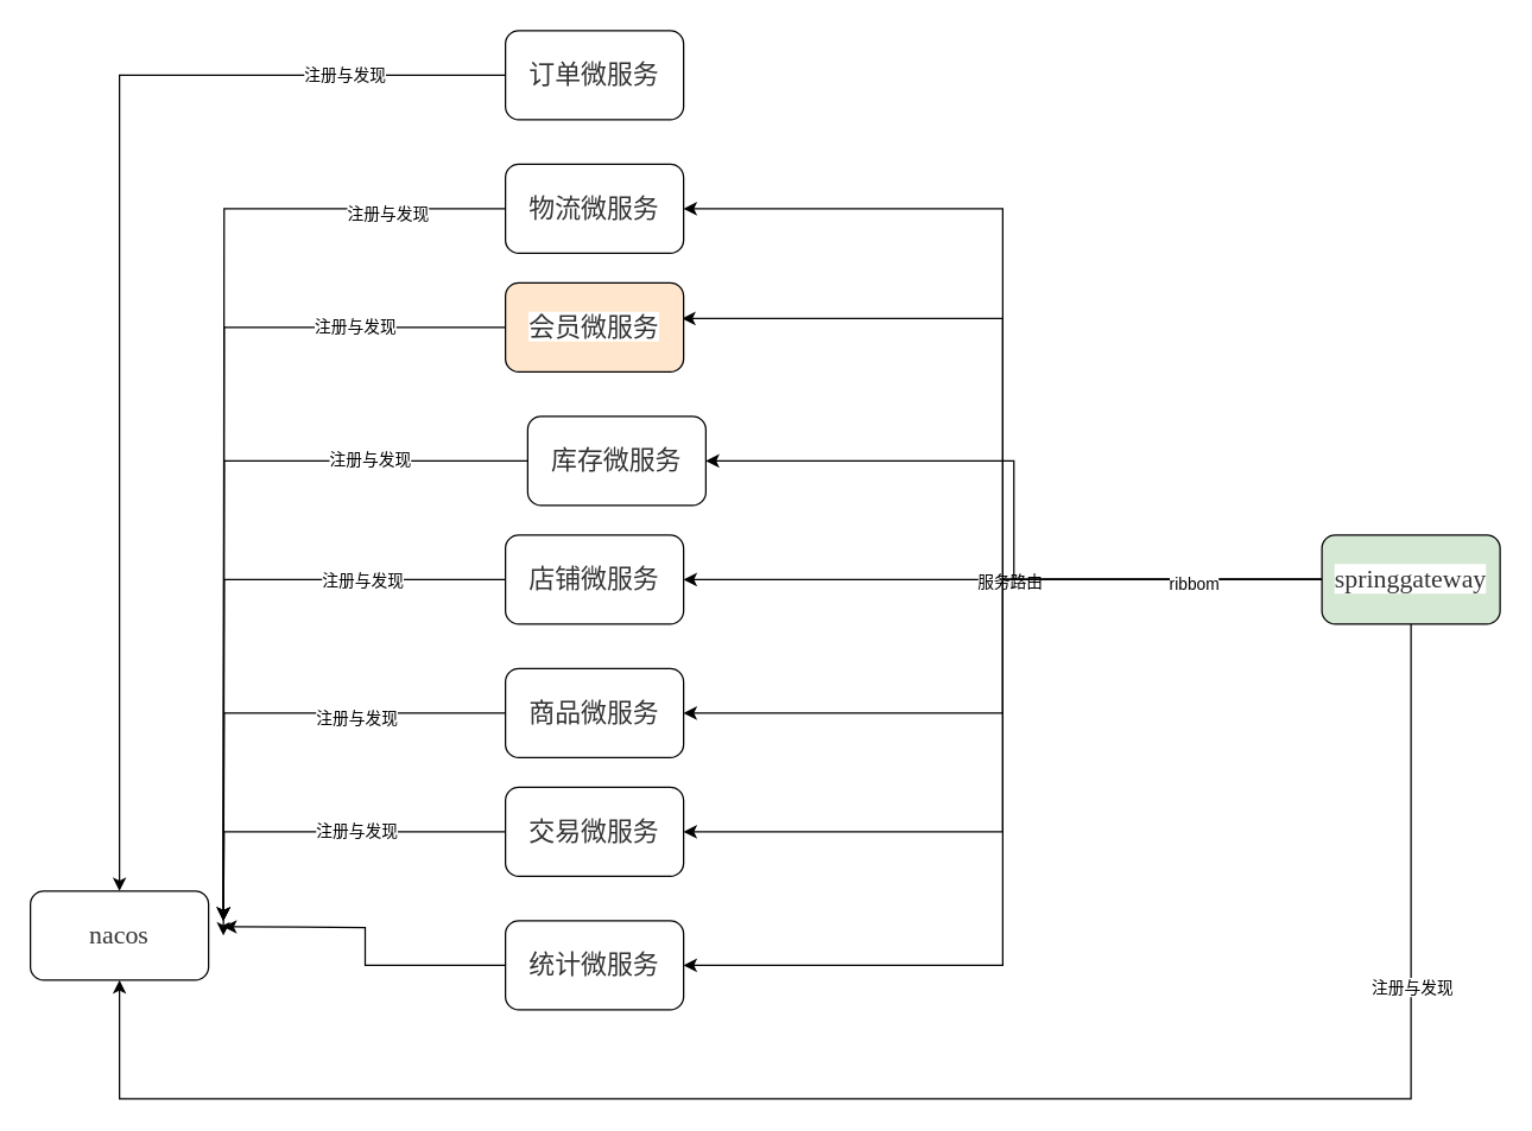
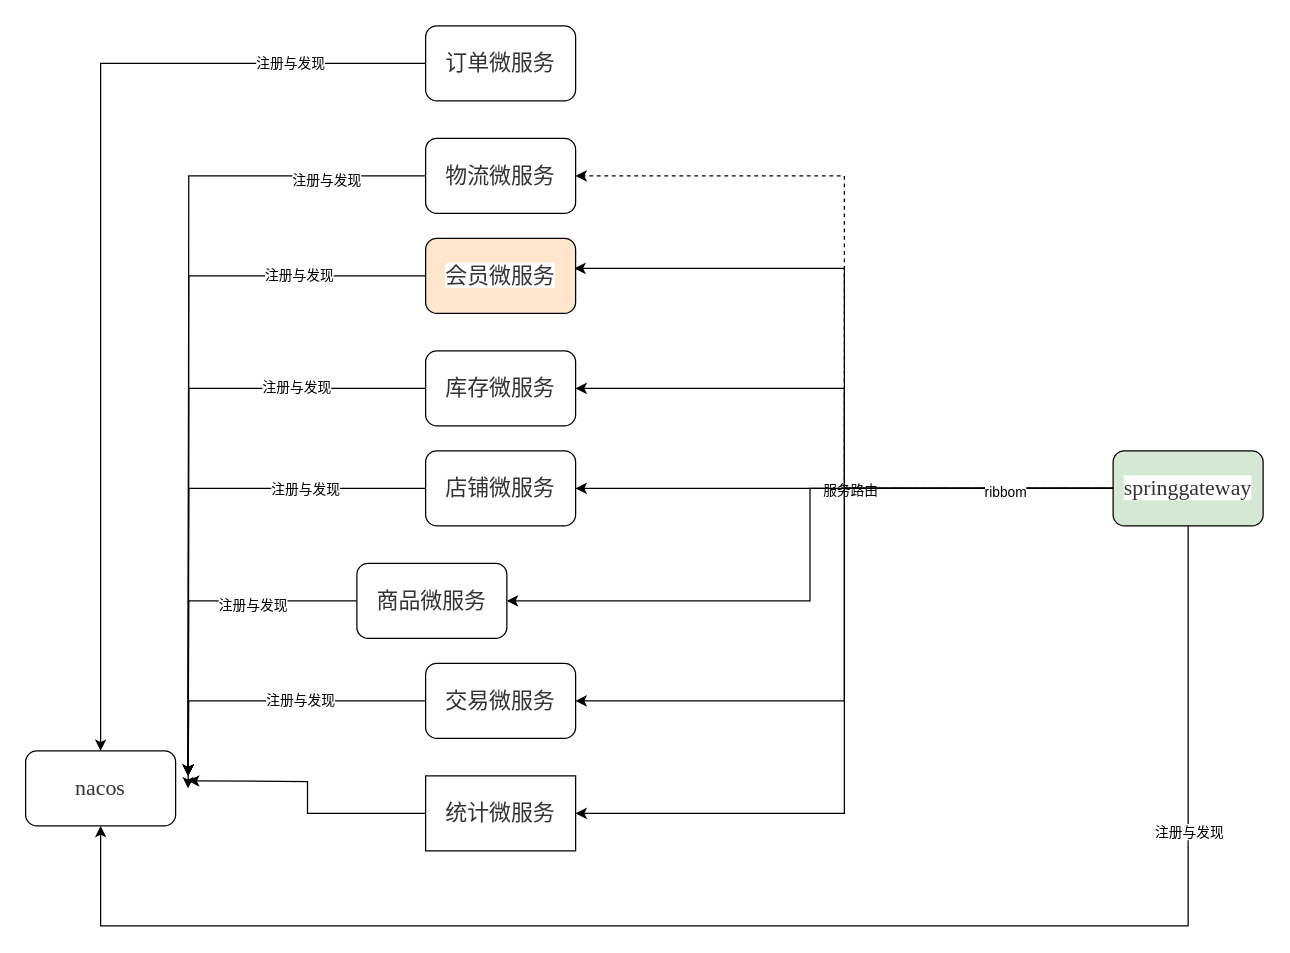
- <mxCell id="8" style="edgeStyle=orthogonalEdgeStyle;rounded=0;orthogonalLoop=1;jettySize=auto;html=1;entryX=1;entryY=0.5;entryDx=0;entryDy=0;" edge="1" parent="1" source="13" target="22"><mxGeometry relative="1" as="geometry" /></mxCell>
+ <mxCell id="8" style="edgeStyle=orthogonalEdgeStyle;rounded=0;orthogonalLoop=1;jettySize=auto;html=1;entryX=1;entryY=0.5;entryDx=0;entryDy=0;dashed=1;" edge="1" parent="1" source="13" target="22"><mxGeometry relative="1" as="geometry" /></mxCell>
- <mxCell id="25" value="&lt;span style=&quot;color: rgb(51 , 51 , 51) ; font-family: &amp;#34;merriweather&amp;#34; , &amp;#34;pt serif&amp;#34; , &amp;#34;georgia&amp;#34; , &amp;#34;times new roman&amp;#34; , &amp;#34;stsong&amp;#34; , &amp;#34;segoe ui emoji&amp;#34; , serif ; font-size: 17.5px ; background-color: rgb(255 , 255 , 255)&quot;&gt;库存微服务&lt;/span&gt;" style="rounded=1;whiteSpace=wrap;html=1;" vertex="1" parent="1"><mxGeometry x="355" y="280" width="120" height="60" as="geometry" /></mxCell>
+ <mxCell id="25" value="&lt;span style=&quot;color: rgb(51 , 51 , 51) ; font-family: &amp;#34;merriweather&amp;#34; , &amp;#34;pt serif&amp;#34; , &amp;#34;georgia&amp;#34; , &amp;#34;times new roman&amp;#34; , &amp;#34;stsong&amp;#34; , &amp;#34;segoe ui emoji&amp;#34; , serif ; font-size: 17.5px ; background-color: rgb(255 , 255 , 255)&quot;&gt;库存微服务&lt;/span&gt;" style="rounded=1;whiteSpace=wrap;html=1;" vertex="1" parent="1"><mxGeometry x="340" y="280" width="120" height="60" as="geometry" /></mxCell>
- <mxCell id="34" value="&lt;span style=&quot;color: rgb(51 , 51 , 51) ; font-family: &amp;#34;merriweather&amp;#34; , &amp;#34;pt serif&amp;#34; , &amp;#34;georgia&amp;#34; , &amp;#34;times new roman&amp;#34; , &amp;#34;stsong&amp;#34; , &amp;#34;segoe ui emoji&amp;#34; , serif ; font-size: 17.5px ; background-color: rgb(255 , 255 , 255)&quot;&gt;商品微服务&lt;/span&gt;" style="rounded=1;whiteSpace=wrap;html=1;" vertex="1" parent="1"><mxGeometry x="340" y="450" width="120" height="60" as="geometry" /></mxCell>
+ <mxCell id="34" value="&lt;span style=&quot;color: rgb(51 , 51 , 51) ; font-family: &amp;#34;merriweather&amp;#34; , &amp;#34;pt serif&amp;#34; , &amp;#34;georgia&amp;#34; , &amp;#34;times new roman&amp;#34; , &amp;#34;stsong&amp;#34; , &amp;#34;segoe ui emoji&amp;#34; , serif ; font-size: 17.5px ; background-color: rgb(255 , 255 , 255)&quot;&gt;商品微服务&lt;/span&gt;" style="rounded=1;whiteSpace=wrap;html=1;" vertex="1" parent="1"><mxGeometry x="285" y="450" width="120" height="60" as="geometry" /></mxCell>
- <mxCell id="36" value="&lt;span style=&quot;color: rgb(51 , 51 , 51) ; font-family: &amp;#34;merriweather&amp;#34; , &amp;#34;pt serif&amp;#34; , &amp;#34;georgia&amp;#34; , &amp;#34;times new roman&amp;#34; , &amp;#34;stsong&amp;#34; , &amp;#34;segoe ui emoji&amp;#34; , serif ; font-size: 17.5px ; background-color: rgb(255 , 255 , 255)&quot;&gt;统计微服务&lt;/span&gt;" style="rounded=1;whiteSpace=wrap;html=1;" vertex="1" parent="1"><mxGeometry x="340" y="620" width="120" height="60" as="geometry" /></mxCell>
+ <mxCell id="36" value="&lt;span style=&quot;color: rgb(51 , 51 , 51) ; font-family: &amp;#34;merriweather&amp;#34; , &amp;#34;pt serif&amp;#34; , &amp;#34;georgia&amp;#34; , &amp;#34;times new roman&amp;#34; , &amp;#34;stsong&amp;#34; , &amp;#34;segoe ui emoji&amp;#34; , serif ; font-size: 17.5px ; background-color: rgb(255 , 255 , 255)&quot;&gt;统计微服务&lt;/span&gt;" style="whiteSpace=wrap;html=1;rounded=0;" vertex="1" parent="1"><mxGeometry x="340" y="620" width="120" height="60" as="geometry" /></mxCell>
